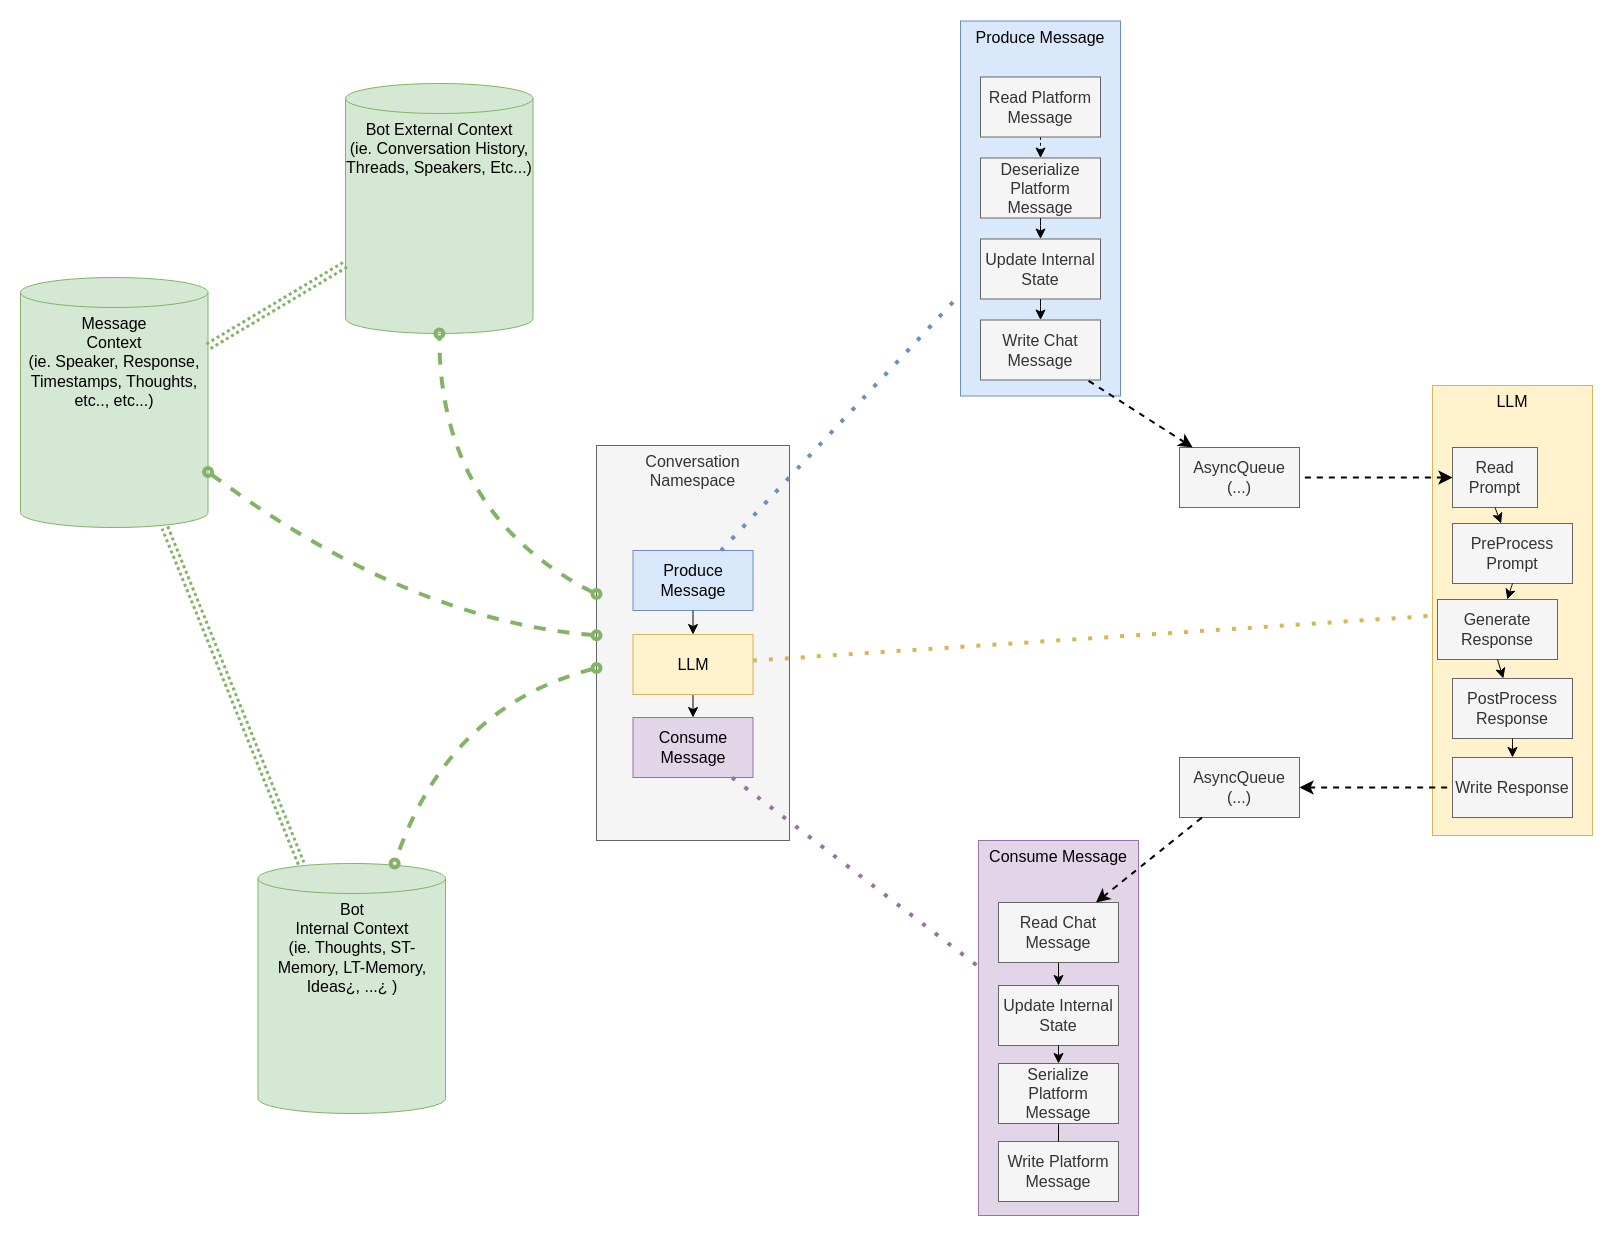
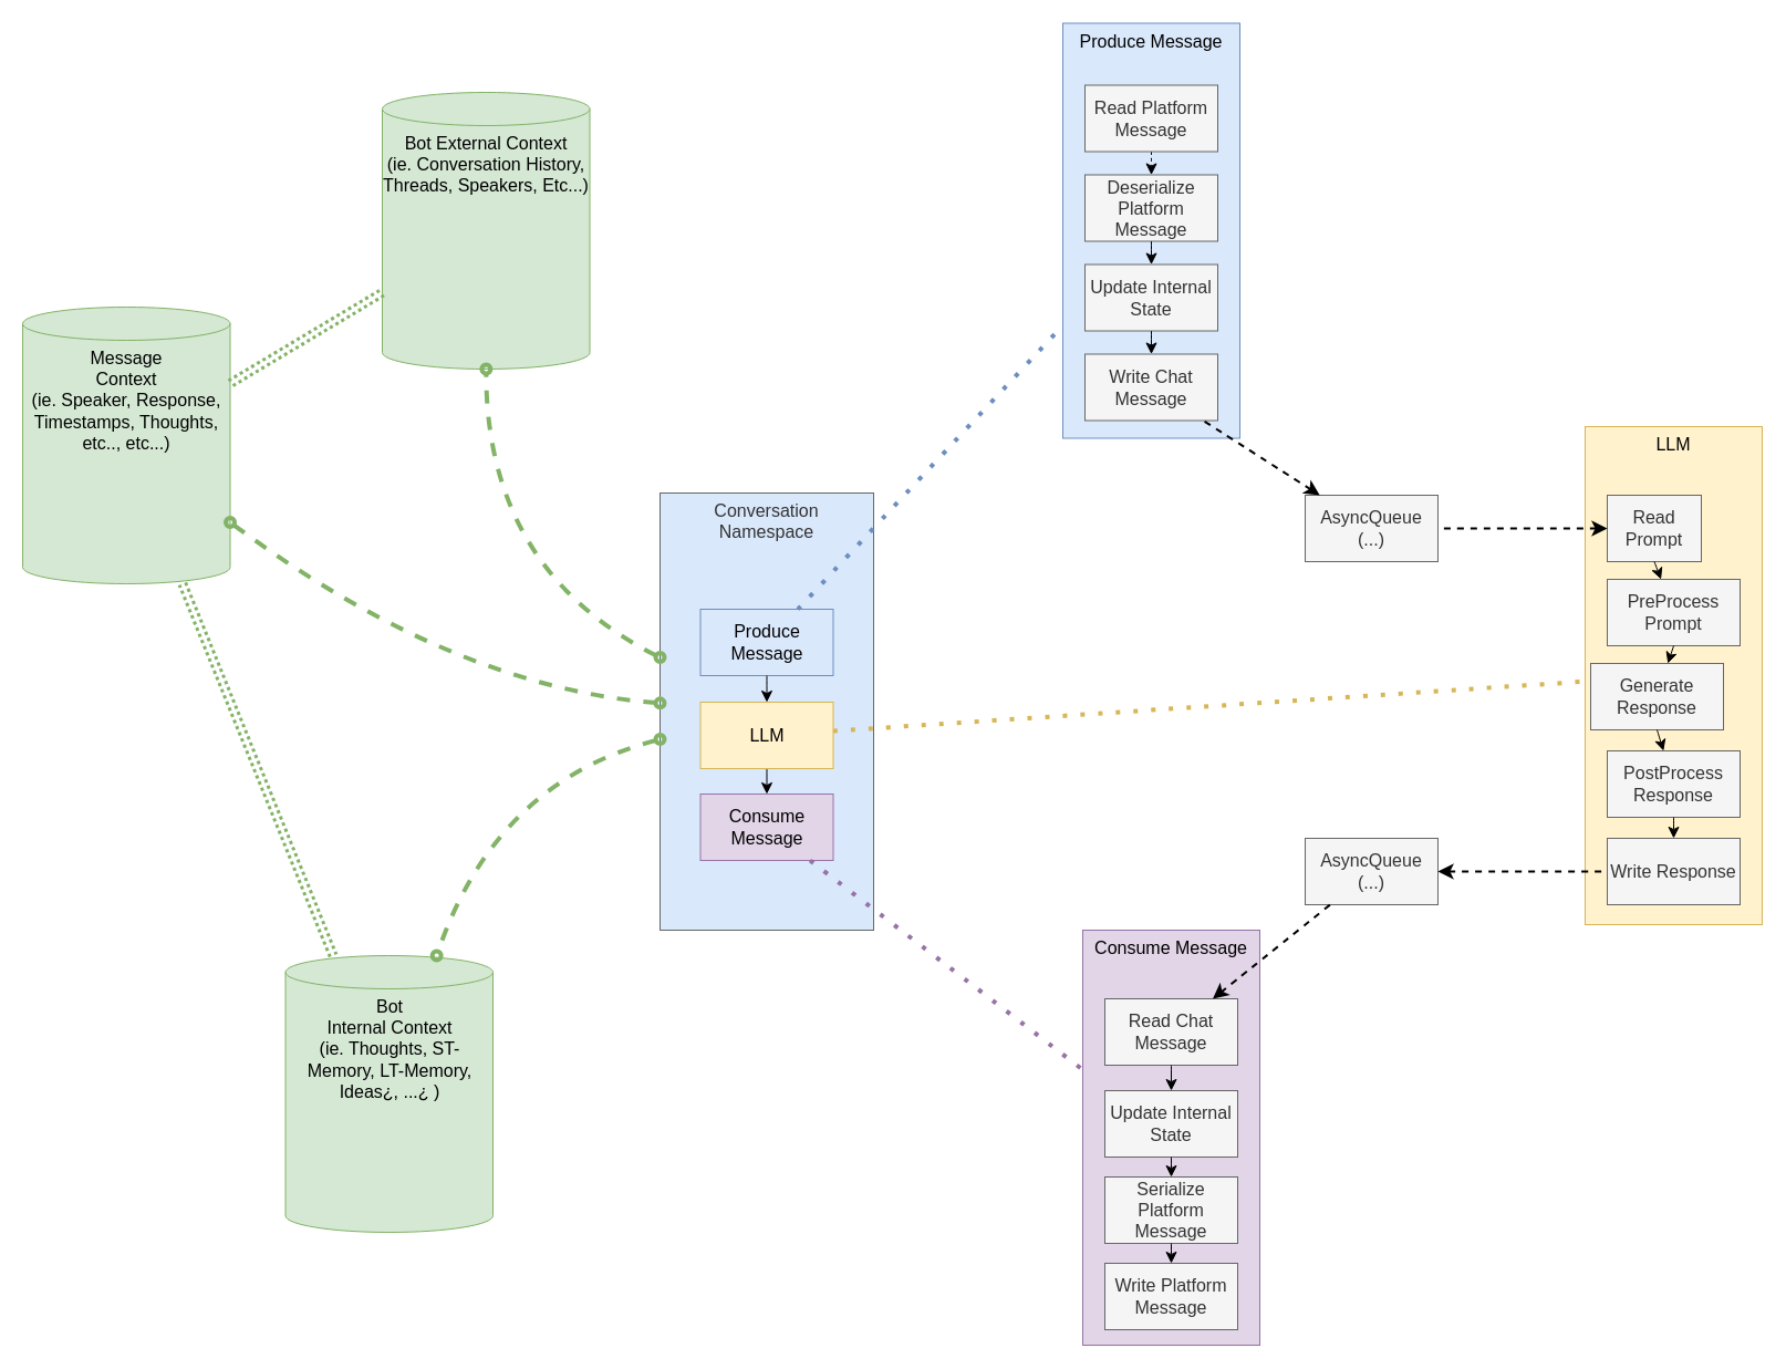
- <mxCell id="38" value="Conversation&lt;br&gt;Namespace" style="rounded=0;whiteSpace=wrap;html=1;fontSize=16;fillColor=#f5f5f5;fontColor=#333333;strokeColor=#666666;verticalAlign=top;" vertex="1" parent="37"><mxGeometry width="193" height="395" as="geometry" /></mxCell>
+ <mxCell id="38" value="Conversation&lt;br&gt;Namespace" style="rounded=0;whiteSpace=wrap;html=1;fontSize=16;fillColor=#dae8fc;fontColor=#333333;strokeColor=#666666;verticalAlign=top;" vertex="1" parent="37"><mxGeometry width="193" height="395" as="geometry" /></mxCell>
- <mxCell id="30" style="edgeStyle=none;curved=1;rounded=0;orthogonalLoop=1;jettySize=auto;html=1;exitX=0.5;exitY=1;exitDx=0;exitDy=0;fontSize=12;startSize=8;endSize=8;endArrow=none;" edge="1" parent="22" source="27" target="29"><mxGeometry relative="1" as="geometry" /></mxCell>
+ <mxCell id="30" style="edgeStyle=none;curved=1;rounded=0;orthogonalLoop=1;jettySize=auto;html=1;exitX=0.5;exitY=1;exitDx=0;exitDy=0;fontSize=12;startSize=8;endSize=8;" edge="1" parent="22" source="27" target="29"><mxGeometry relative="1" as="geometry" /></mxCell>
